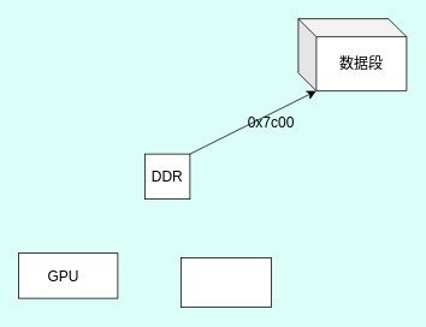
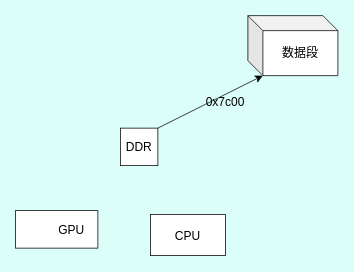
- <mxCell id="3" value="GPU" style="text;strokeColor=none;fillColor=none;html=1;align=center;verticalAlign=middle;whiteSpace=wrap;rounded=0;fontSize=16;" vertex="1" parent="1"><mxGeometry x="40" y="290" width="60" height="30" as="geometry" /></mxCell>
+ <mxCell id="3" value="GPU" style="text;strokeColor=none;fillColor=none;html=1;align=center;verticalAlign=middle;whiteSpace=wrap;rounded=0;fontSize=16;" vertex="1" parent="1"><mxGeometry x="65" y="290" width="60" height="30" as="geometry" /></mxCell>
+ <mxCell id="5" value="CPU" style="text;html=1;strokeColor=none;fillColor=none;align=center;verticalAlign=middle;whiteSpace=wrap;rounded=0;fontSize=16;" vertex="1" parent="1"><mxGeometry x="210" y="297.5" width="80" height="32.5" as="geometry" /></mxCell>
